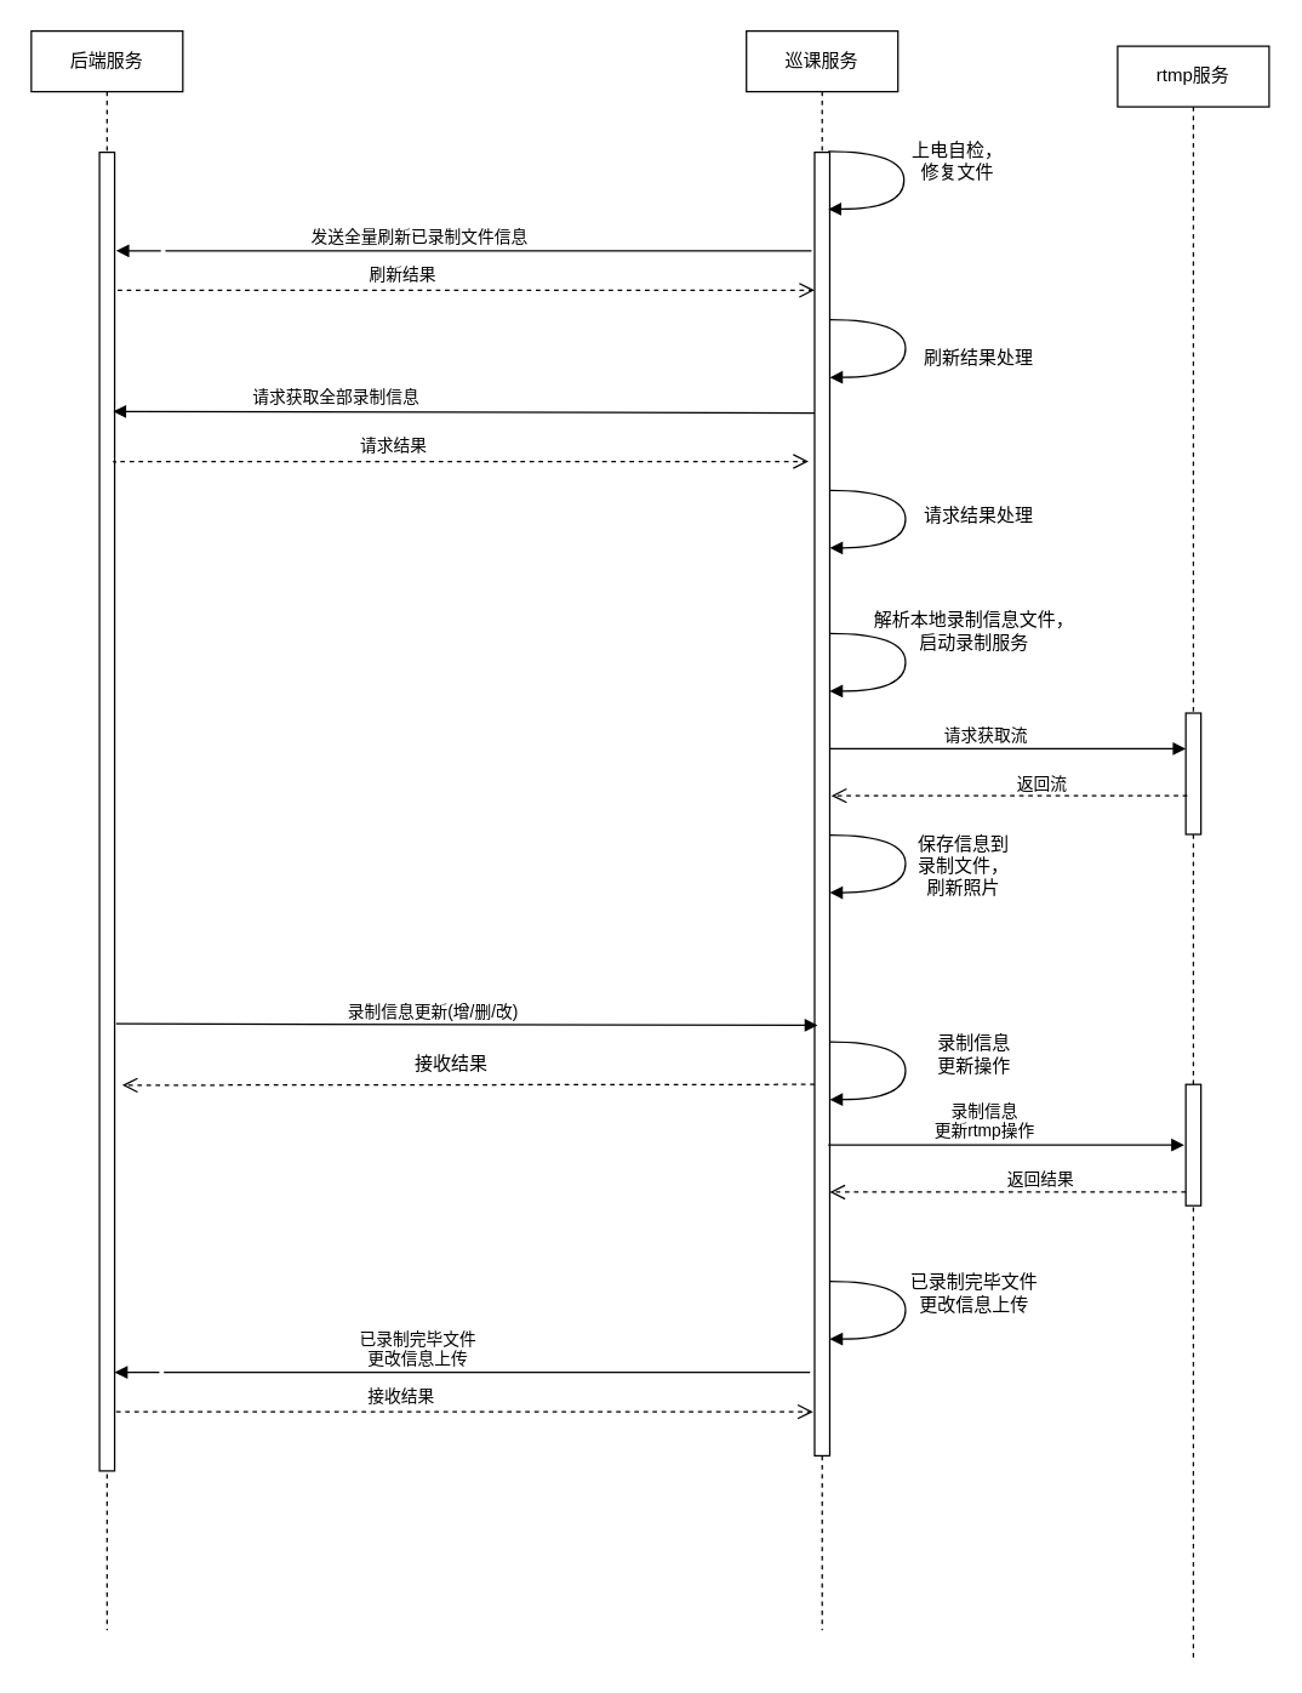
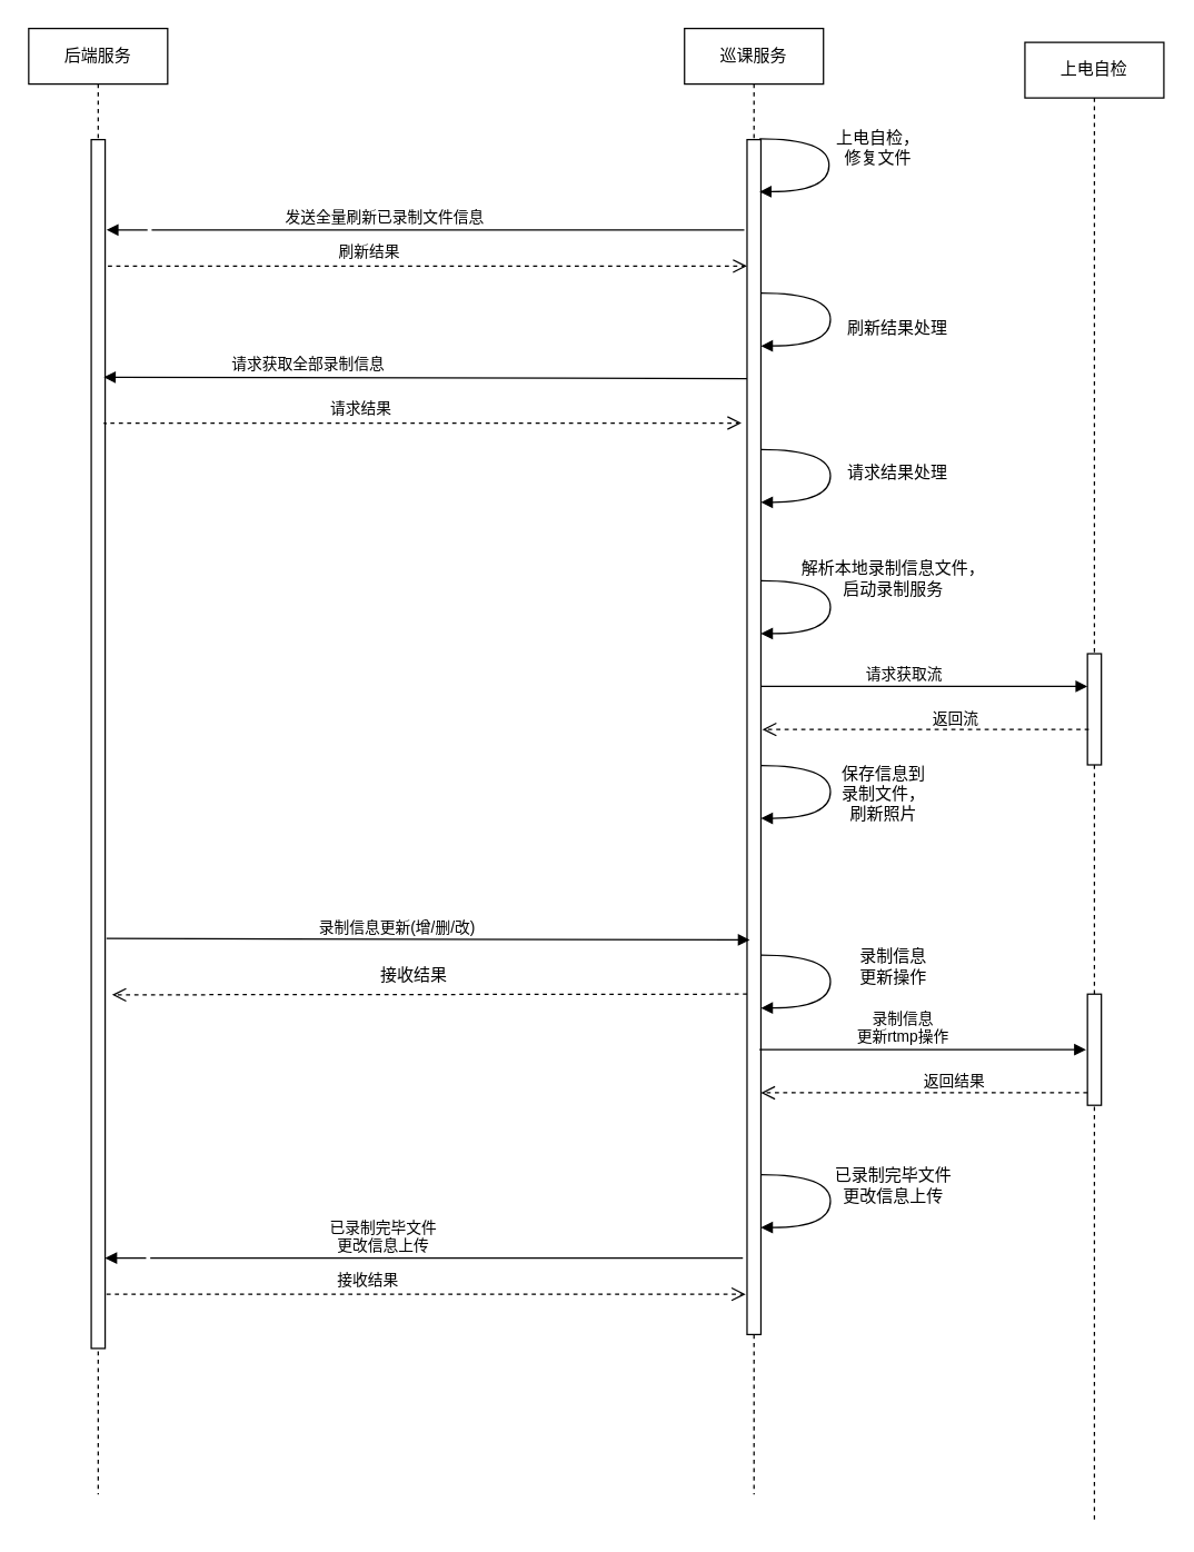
- <mxCell id="7" value="rtmp服务" style="shape=umlLifeline;perimeter=lifelinePerimeter;whiteSpace=wrap;html=1;container=1;collapsible=0;recursiveResize=0;outlineConnect=0;" parent="1" vertex="1"><mxGeometry x="737" y="30" width="100" height="1065" as="geometry" /></mxCell>
+ <mxCell id="7" value="上电自检" style="shape=umlLifeline;perimeter=lifelinePerimeter;whiteSpace=wrap;html=1;container=1;collapsible=0;recursiveResize=0;outlineConnect=0;" parent="1" vertex="1"><mxGeometry x="737" y="30" width="100" height="1065" as="geometry" /></mxCell>
